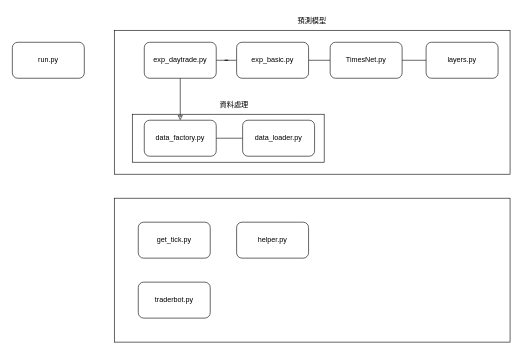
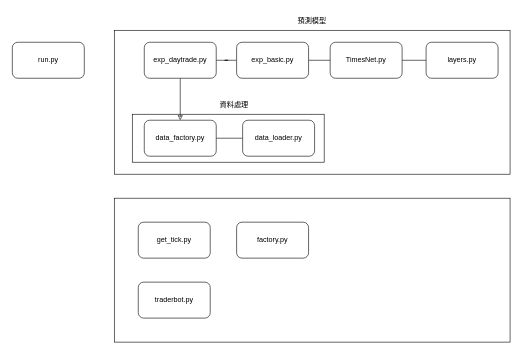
- <mxCell id="21" value="helper.py" style="rounded=1;whiteSpace=wrap;html=1;" vertex="1" parent="1"><mxGeometry x="394" y="370" width="120" height="60" as="geometry" /></mxCell>
+ <mxCell id="21" value="factory.py" style="rounded=1;whiteSpace=wrap;html=1;" vertex="1" parent="1"><mxGeometry x="394" y="370" width="120" height="60" as="geometry" /></mxCell>
